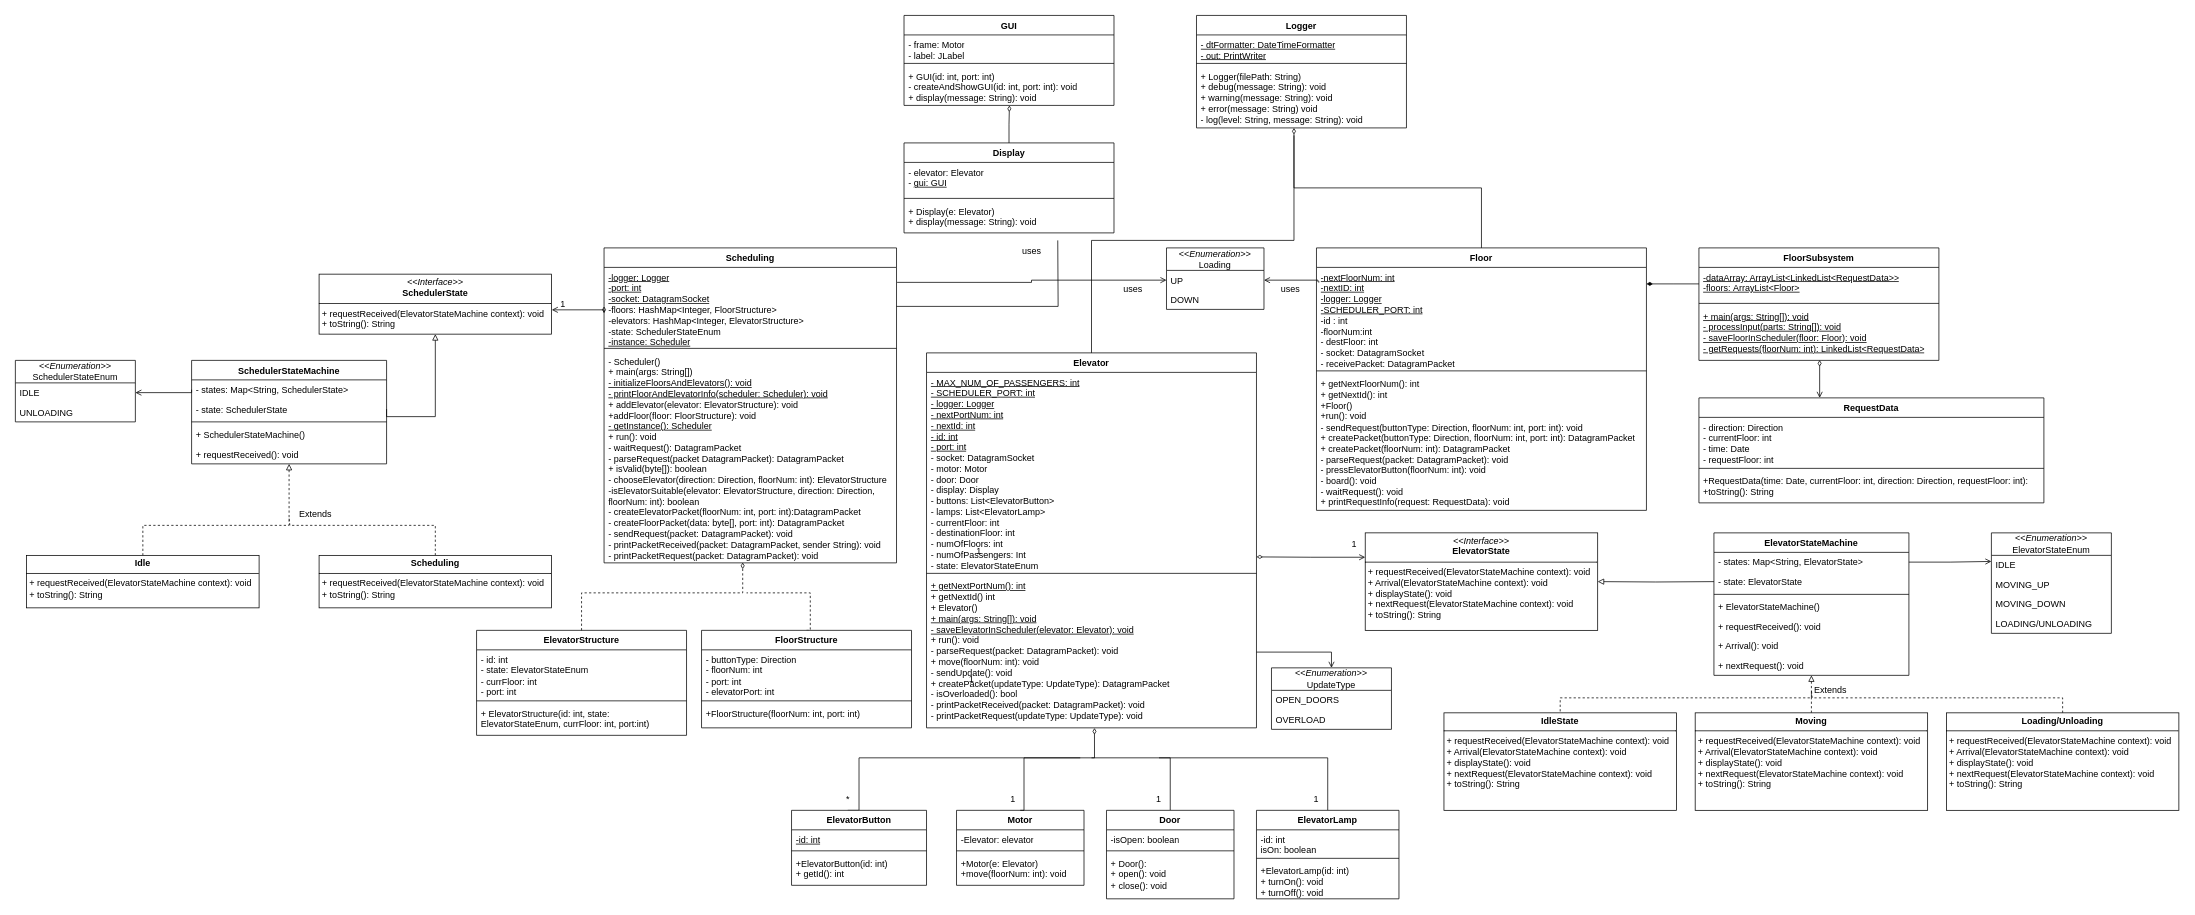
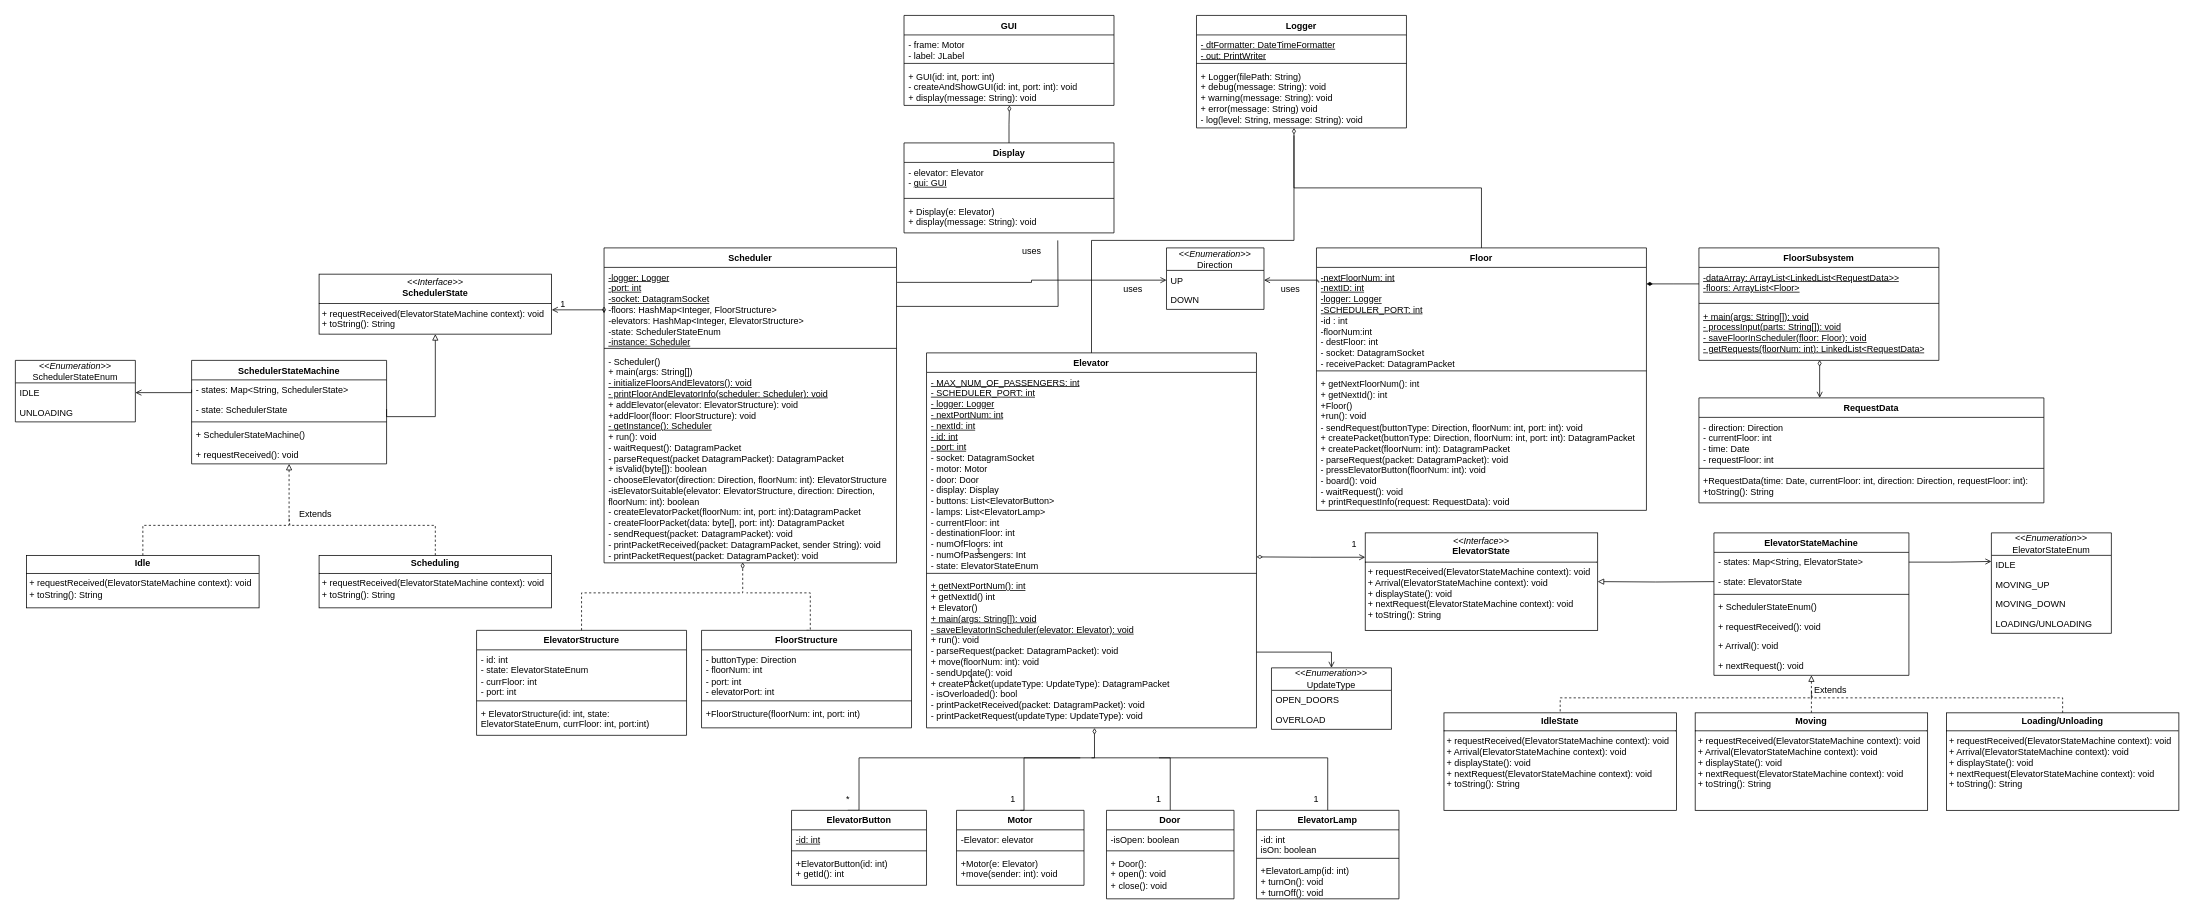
- <mxCell id="2" value="Scheduling" style="swimlane;fontStyle=1;align=center;verticalAlign=top;childLayout=stackLayout;horizontal=1;startSize=26;horizontalStack=0;resizeParent=1;resizeParentMax=0;resizeLast=0;collapsible=1;marginBottom=0;whiteSpace=wrap;html=1;" parent="1" vertex="1"><mxGeometry x="805" y="330" width="390" height="420" as="geometry" /></mxCell>
+ <mxCell id="2" value="Scheduler" style="swimlane;fontStyle=1;align=center;verticalAlign=top;childLayout=stackLayout;horizontal=1;startSize=26;horizontalStack=0;resizeParent=1;resizeParentMax=0;resizeLast=0;collapsible=1;marginBottom=0;whiteSpace=wrap;html=1;" parent="1" vertex="1"><mxGeometry x="805" y="330" width="390" height="420" as="geometry" /></mxCell>
- <mxCell id="88" value="&lt;div&gt;&amp;lt;&amp;lt;&lt;i&gt;Enumeration&amp;gt;&amp;gt;&lt;/i&gt;&lt;/div&gt;&lt;div&gt;Loading&lt;br&gt;&lt;/div&gt;" style="swimlane;fontStyle=0;childLayout=stackLayout;horizontal=1;startSize=30;fillColor=none;horizontalStack=0;resizeParent=1;resizeParentMax=0;resizeLast=0;collapsible=1;marginBottom=0;whiteSpace=wrap;html=1;" vertex="1" parent="1"><mxGeometry x="1555" y="330" width="130" height="82" as="geometry" /></mxCell>
+ <mxCell id="88" value="&lt;div&gt;&amp;lt;&amp;lt;&lt;i&gt;Enumeration&amp;gt;&amp;gt;&lt;/i&gt;&lt;/div&gt;&lt;div&gt;Direction&lt;br&gt;&lt;/div&gt;" style="swimlane;fontStyle=0;childLayout=stackLayout;horizontal=1;startSize=30;fillColor=none;horizontalStack=0;resizeParent=1;resizeParentMax=0;resizeLast=0;collapsible=1;marginBottom=0;whiteSpace=wrap;html=1;" vertex="1" parent="1"><mxGeometry x="1555" y="330" width="130" height="82" as="geometry" /></mxCell>
- <mxCell id="63" value="&lt;div&gt;+ ElevatorStateMachine()&lt;/div&gt;&lt;div&gt;&lt;br&gt;&lt;/div&gt;&lt;div&gt;&lt;br&gt;&lt;/div&gt;&lt;div&gt;&lt;br&gt;&lt;/div&gt;&lt;div&gt;&lt;br&gt;&lt;/div&gt;" style="text;strokeColor=none;fillColor=none;align=left;verticalAlign=top;spacingLeft=4;spacingRight=4;overflow=hidden;rotatable=0;points=[[0,0.5],[1,0.5]];portConstraint=eastwest;whiteSpace=wrap;html=1;" vertex="1" parent="59"><mxGeometry y="86" width="260" height="26" as="geometry" /></mxCell>
+ <mxCell id="63" value="&lt;div&gt;+ SchedulerStateEnum()&lt;/div&gt;&lt;div&gt;&lt;br&gt;&lt;/div&gt;&lt;div&gt;&lt;br&gt;&lt;/div&gt;&lt;div&gt;&lt;br&gt;&lt;/div&gt;&lt;div&gt;&lt;br&gt;&lt;/div&gt;" style="text;strokeColor=none;fillColor=none;align=left;verticalAlign=top;spacingLeft=4;spacingRight=4;overflow=hidden;rotatable=0;points=[[0,0.5],[1,0.5]];portConstraint=eastwest;whiteSpace=wrap;html=1;" vertex="1" parent="59"><mxGeometry y="86" width="260" height="26" as="geometry" /></mxCell>
- <mxCell id="38" value="+Motor(e: Elevator)&lt;br style=&quot;border-color: var(--border-color);&quot;&gt;+move(floorNum: int): void" style="text;strokeColor=none;fillColor=none;align=left;verticalAlign=top;spacingLeft=4;spacingRight=4;overflow=hidden;rotatable=0;points=[[0,0.5],[1,0.5]];portConstraint=eastwest;whiteSpace=wrap;html=1;" parent="35" vertex="1"><mxGeometry y="58" width="170" height="42" as="geometry" /></mxCell>
+ <mxCell id="38" value="+Motor(e: Elevator)&lt;br style=&quot;border-color: var(--border-color);&quot;&gt;+move(sender: int): void" style="text;strokeColor=none;fillColor=none;align=left;verticalAlign=top;spacingLeft=4;spacingRight=4;overflow=hidden;rotatable=0;points=[[0,0.5],[1,0.5]];portConstraint=eastwest;whiteSpace=wrap;html=1;" parent="35" vertex="1"><mxGeometry y="58" width="170" height="42" as="geometry" /></mxCell>
